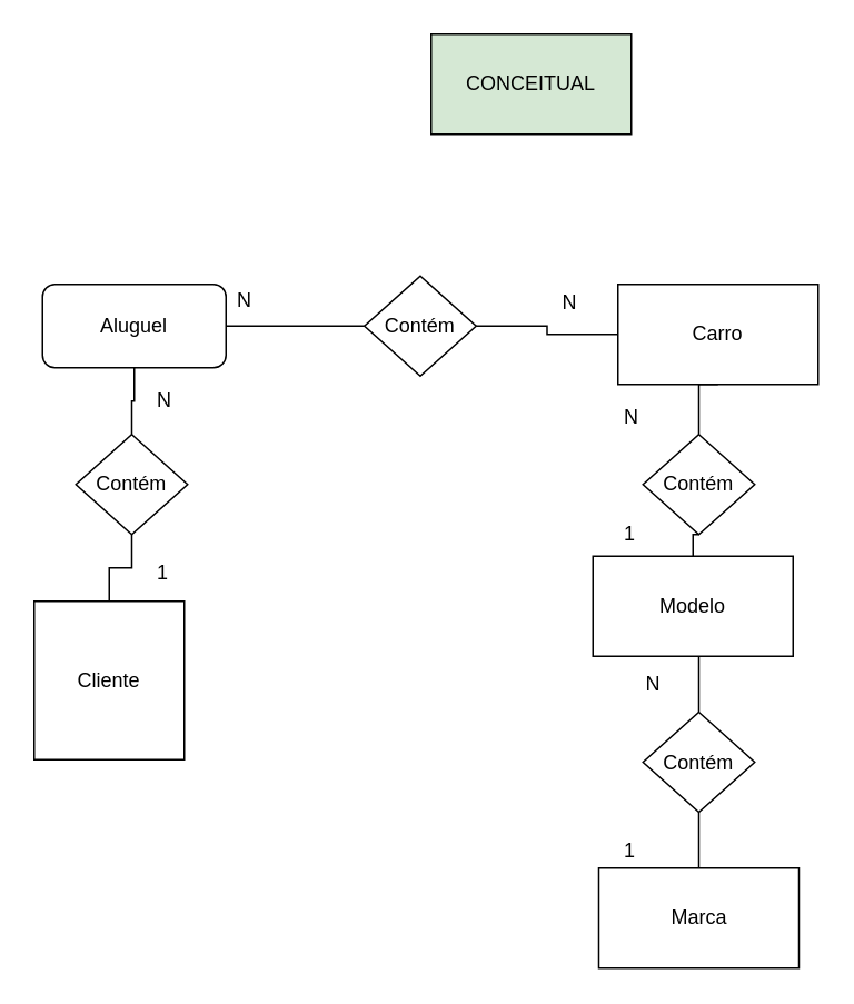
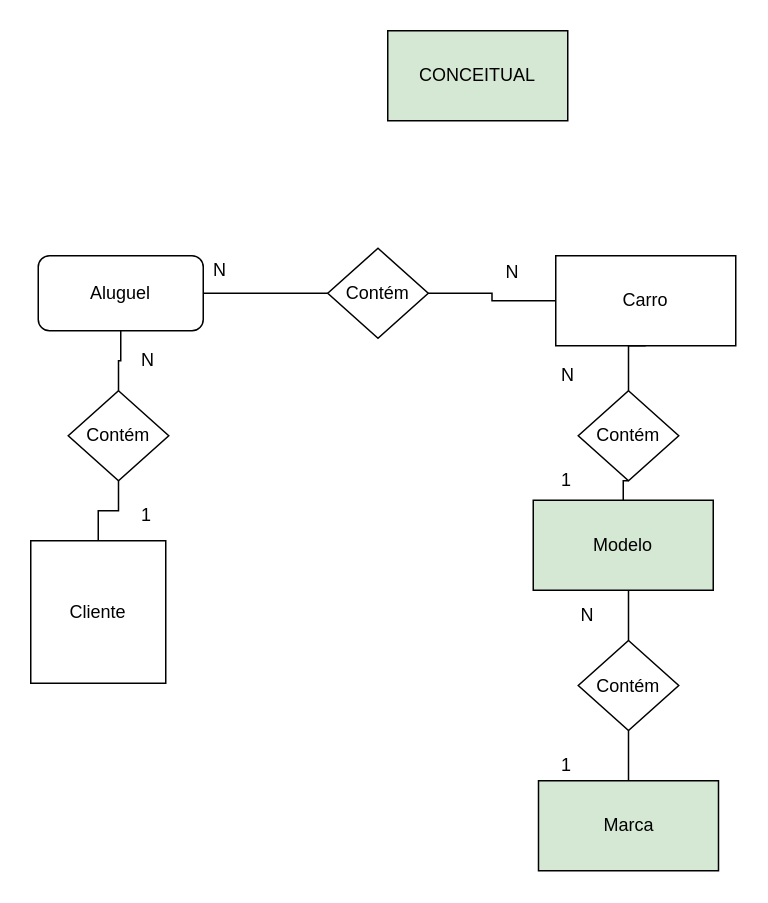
- <mxCell id="18" value="Modelo" style="rounded=0;whiteSpace=wrap;html=1;" vertex="1" parent="1"><mxGeometry x="355" y="333" width="120" height="60" as="geometry" /></mxCell>
+ <mxCell id="18" value="Modelo" style="rounded=0;whiteSpace=wrap;html=1;fillColor=#d5e8d4;" vertex="1" parent="1"><mxGeometry x="355" y="333" width="120" height="60" as="geometry" /></mxCell>
- <mxCell id="19" value="Marca" style="rounded=0;whiteSpace=wrap;html=1;" vertex="1" parent="1"><mxGeometry x="358.5" y="520" width="120" height="60" as="geometry" /></mxCell>
+ <mxCell id="19" value="Marca" style="rounded=0;whiteSpace=wrap;html=1;fillColor=#d5e8d4;" vertex="1" parent="1"><mxGeometry x="358.5" y="520" width="120" height="60" as="geometry" /></mxCell>
